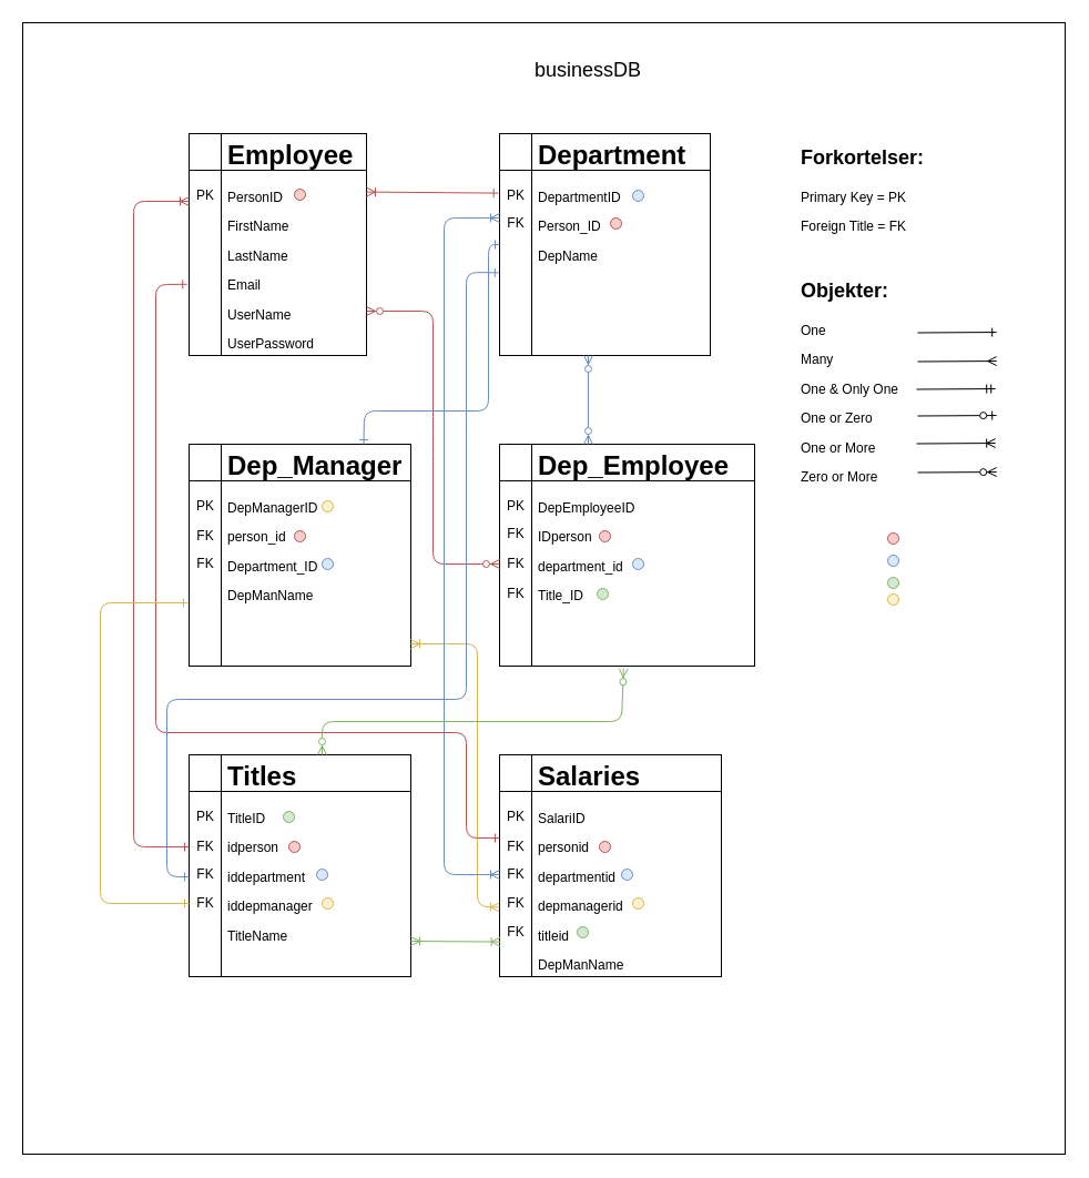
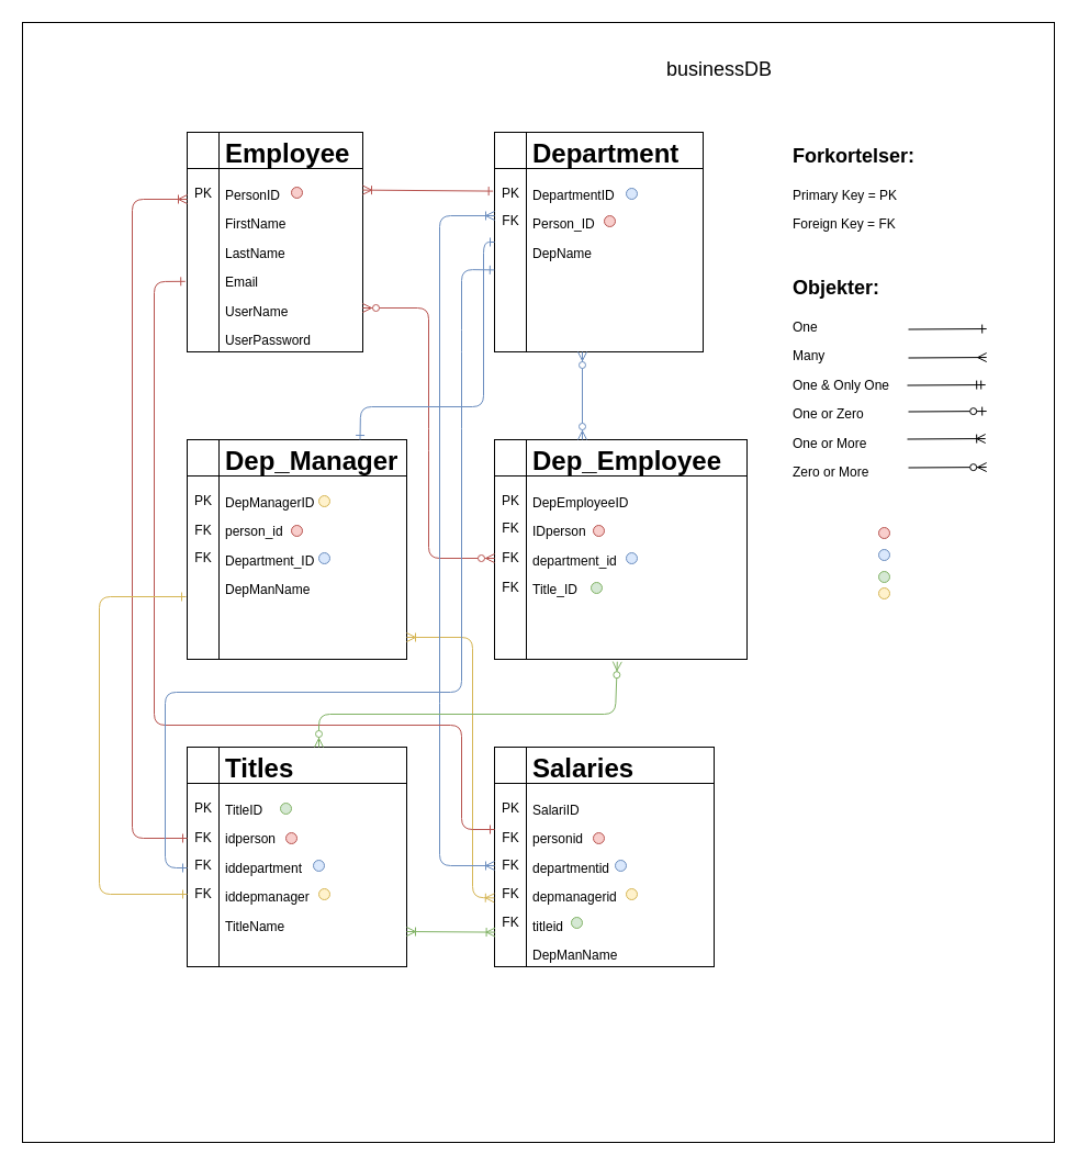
- <mxCell id="9" value="&lt;font style=&quot;font-size: 18px&quot;&gt;businessDB&lt;/font&gt;" style="text;html=1;strokeColor=none;fillColor=none;align=center;verticalAlign=middle;whiteSpace=wrap;rounded=0;" parent="1" vertex="1"><mxGeometry x="390" y="45" width="280" height="35" as="geometry" /></mxCell>
+ <mxCell id="9" value="&lt;font style=&quot;font-size: 18px&quot;&gt;businessDB&lt;/font&gt;" style="text;html=1;strokeColor=none;fillColor=none;align=center;verticalAlign=middle;whiteSpace=wrap;rounded=0;" parent="1" vertex="1"><mxGeometry x="515" y="45" width="280" height="35" as="geometry" /></mxCell>
- <mxCell id="10" value="&lt;h1&gt;&lt;font style=&quot;font-size: 18px&quot;&gt;Forkortelser:&lt;/font&gt;&lt;/h1&gt;&lt;p&gt;Primary Key = PK&lt;/p&gt;&lt;p&gt;Foreign Title = FK&lt;/p&gt;" style="text;html=1;strokeColor=none;fillColor=none;spacing=5;spacingTop=-20;whiteSpace=wrap;overflow=hidden;rounded=0;" parent="1" vertex="1"><mxGeometry x="717" y="120" width="190" height="110" as="geometry" /></mxCell>
+ <mxCell id="10" value="&lt;h1&gt;&lt;font style=&quot;font-size: 18px&quot;&gt;Forkortelser:&lt;/font&gt;&lt;/h1&gt;&lt;p&gt;Primary Key = PK&lt;/p&gt;&lt;p&gt;Foreign Key = FK&lt;/p&gt;" style="text;html=1;strokeColor=none;fillColor=none;spacing=5;spacingTop=-20;whiteSpace=wrap;overflow=hidden;rounded=0;" parent="1" vertex="1"><mxGeometry x="717" y="120" width="190" height="110" as="geometry" /></mxCell>
